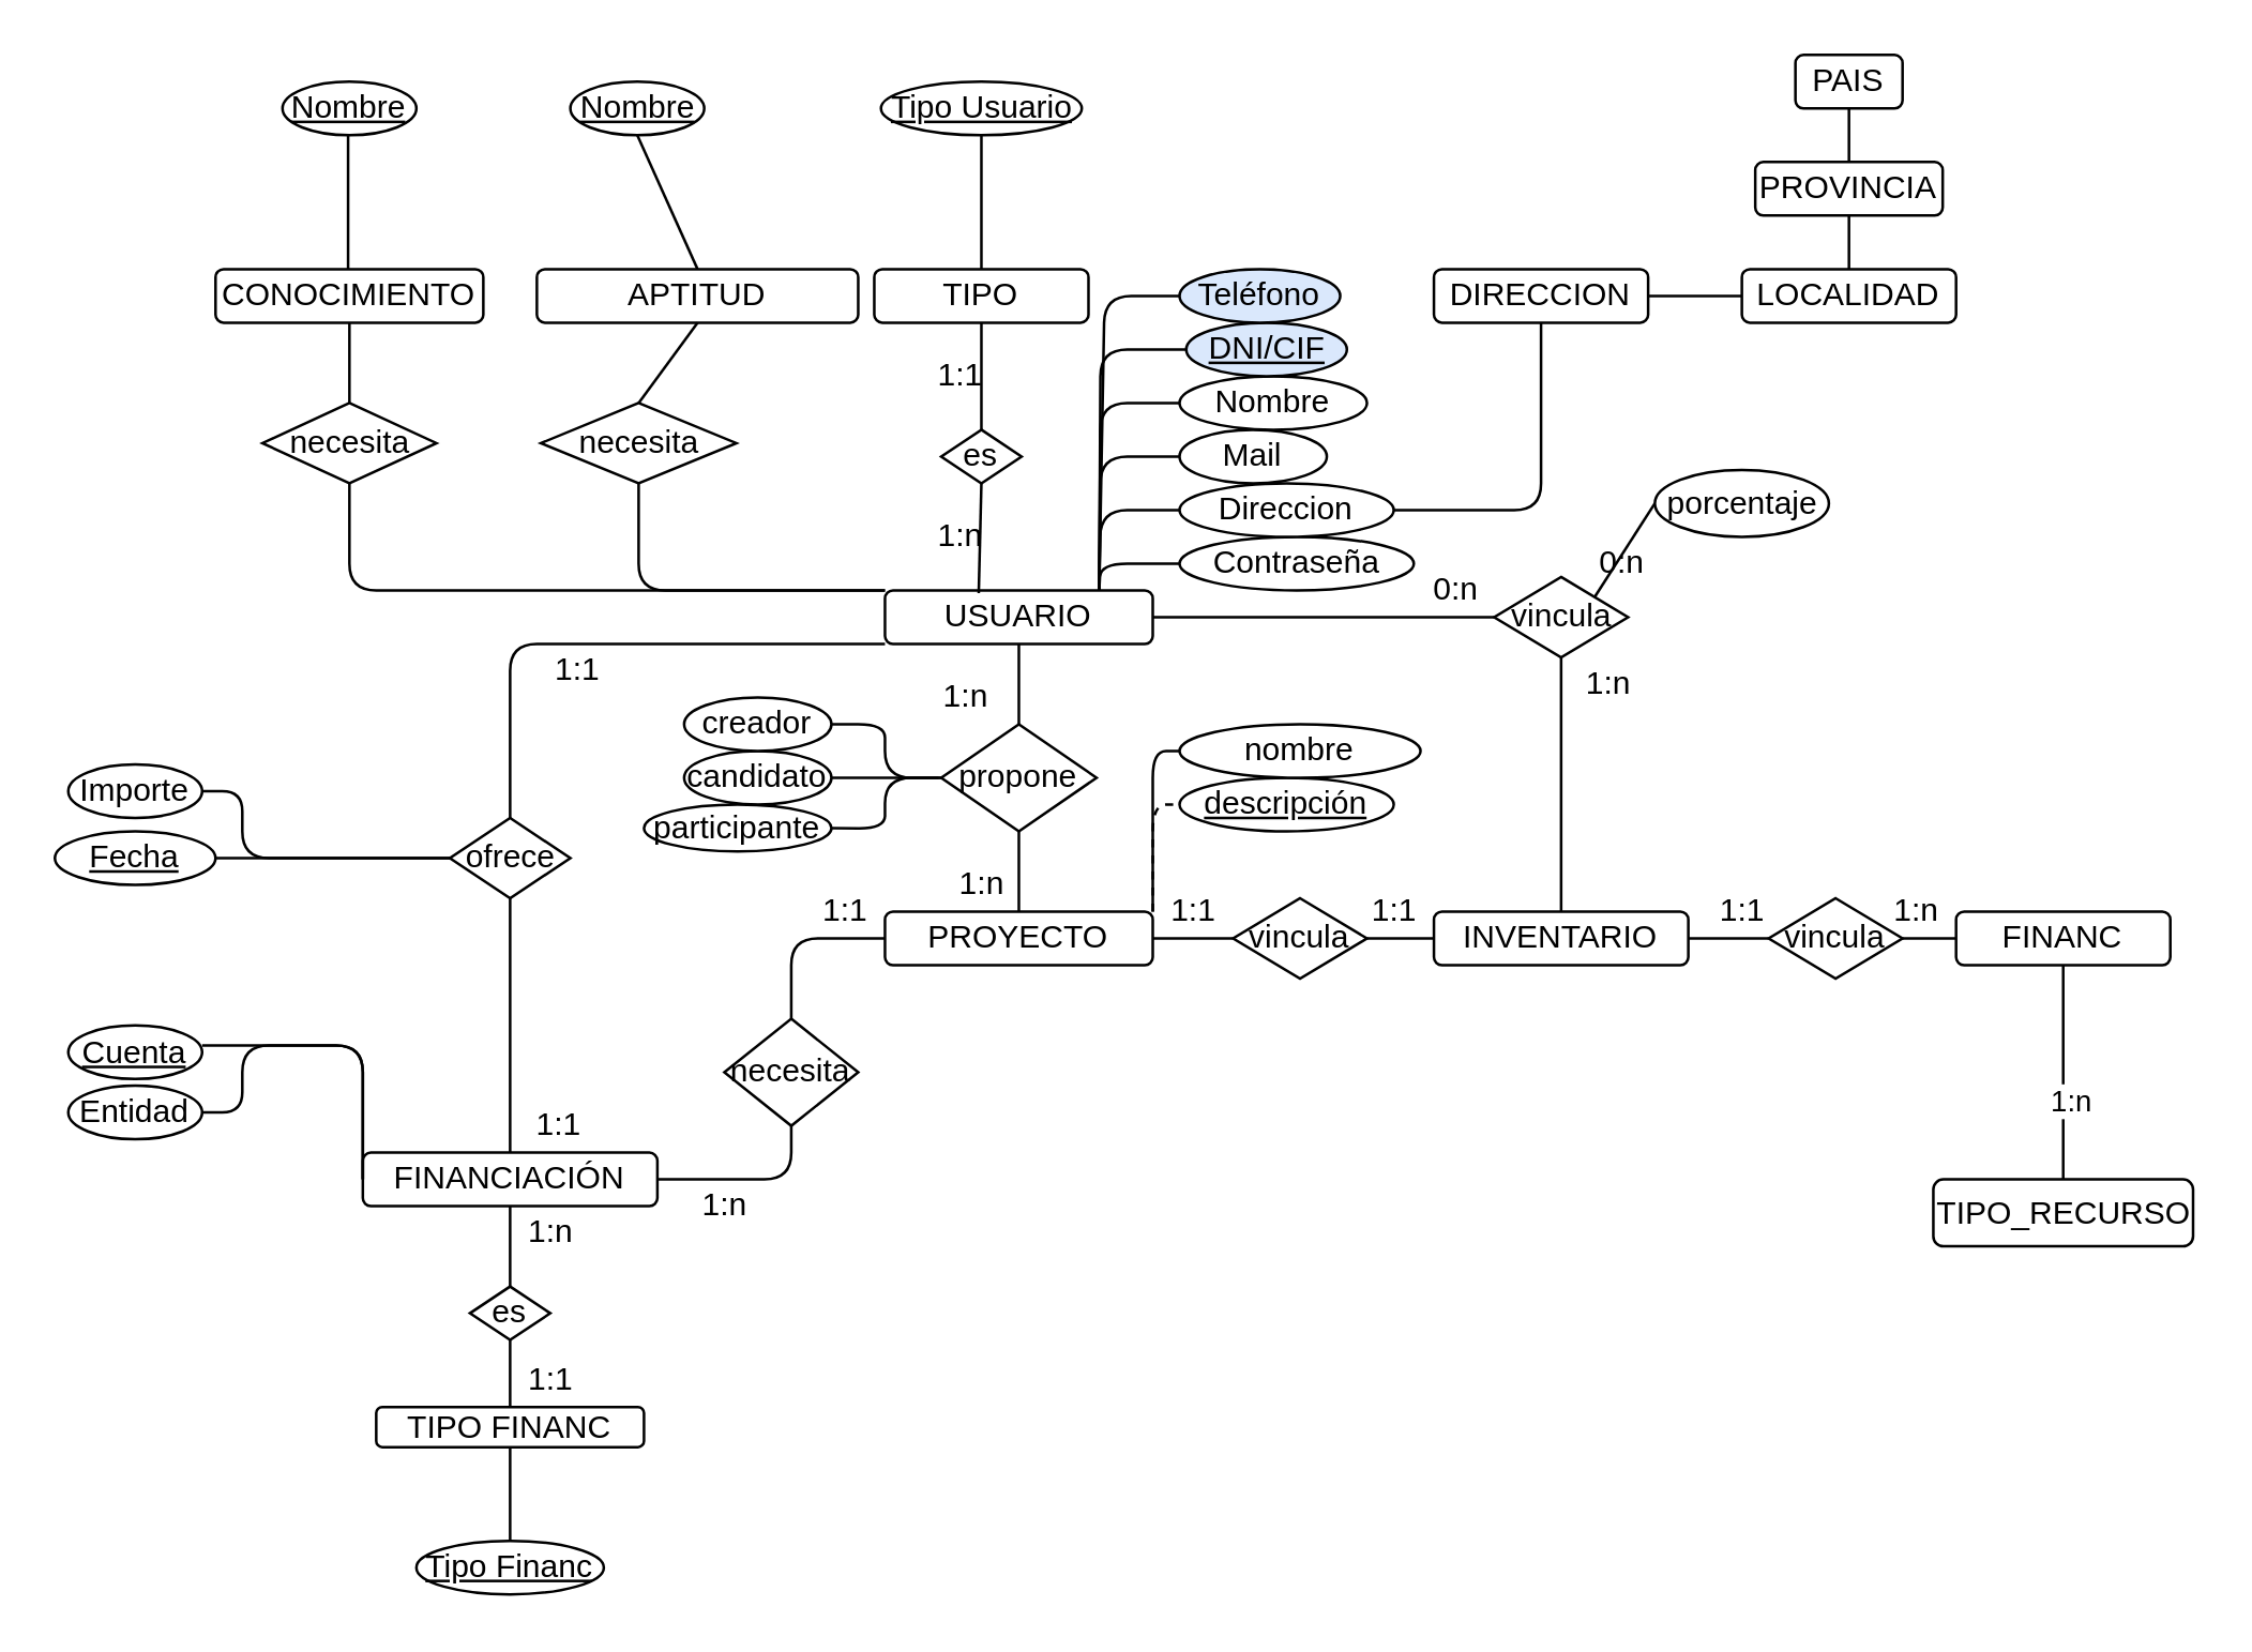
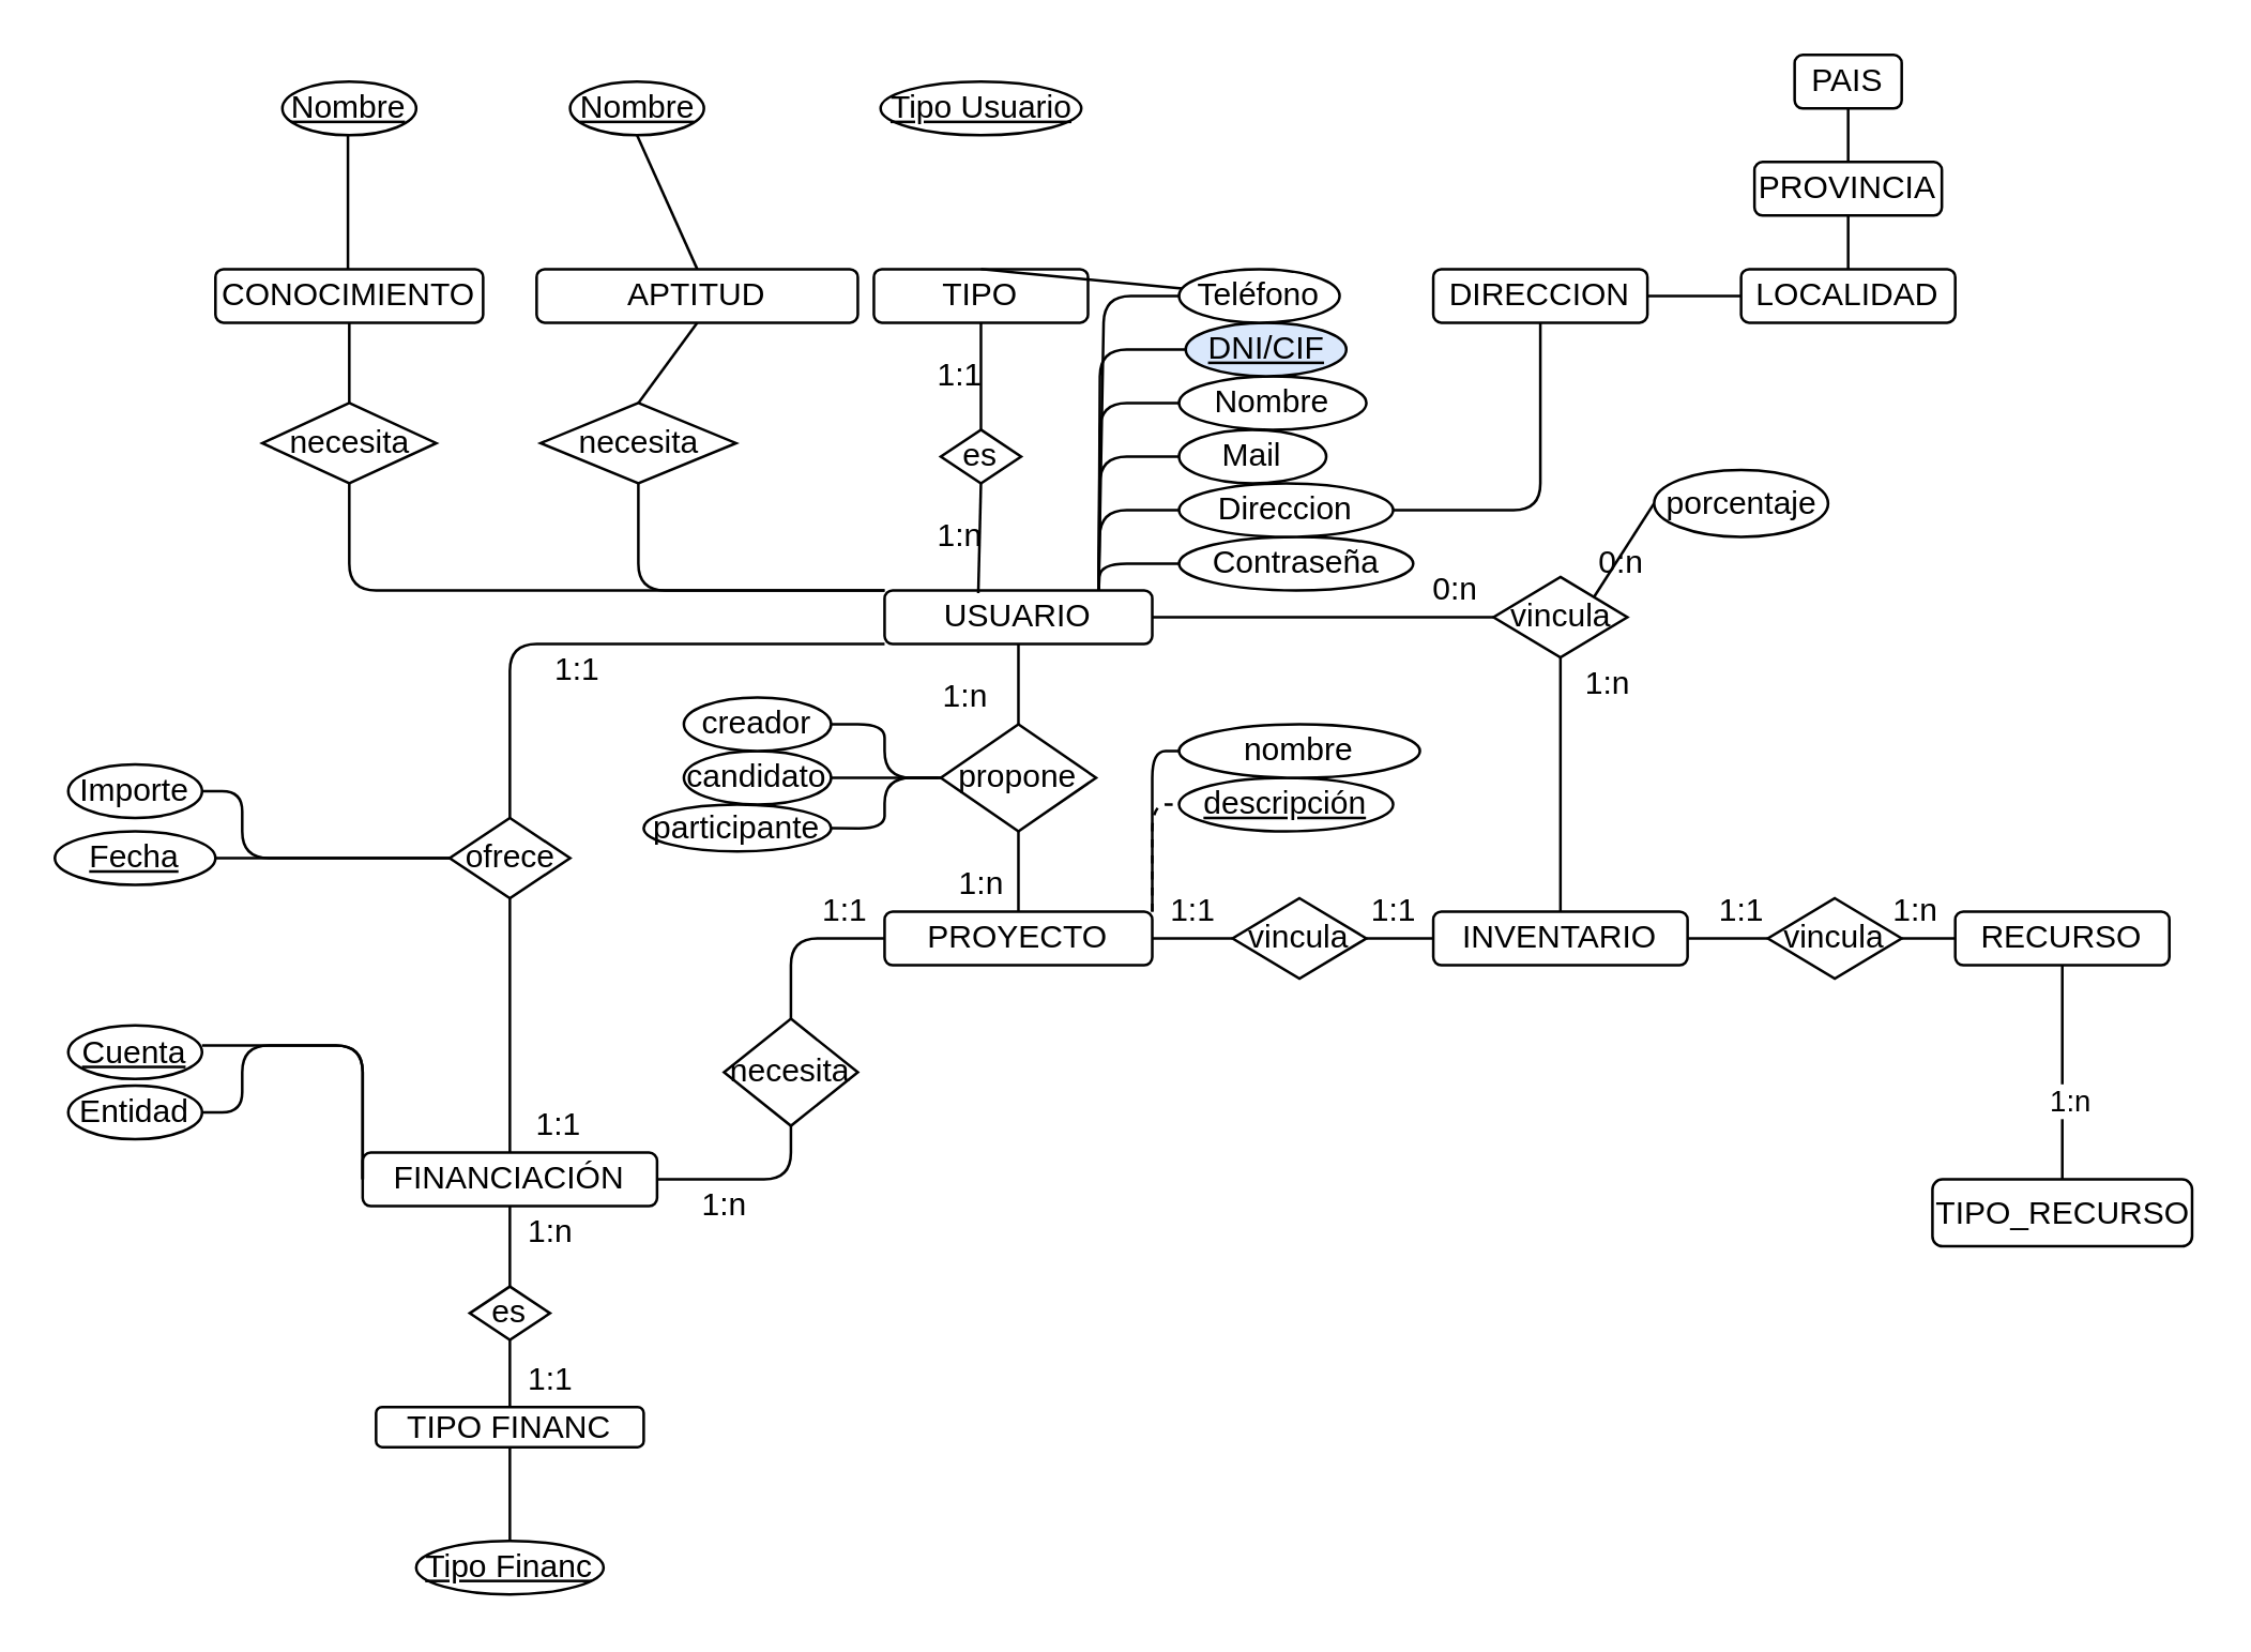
- <mxCell id="38" value="" style="endArrow=none;html=1;exitX=0.5;exitY=0;exitDx=0;exitDy=0;entryX=0.5;entryY=1;entryDx=0;entryDy=0;" parent="1" source="2" target="37" edge="1"><mxGeometry width="50" height="50" relative="1" as="geometry"><mxPoint x="360" y="110" as="sourcePoint" /><mxPoint x="410" y="60" as="targetPoint" /></mxGeometry></mxCell>
+ <mxCell id="38" value="" style="endArrow=none;html=1;exitX=0.5;exitY=0;exitDx=0;exitDy=0;" parent="1" source="2" target="61" edge="1"><mxGeometry width="50" height="50" relative="1" as="geometry"><mxPoint x="360" y="110" as="sourcePoint" /><mxPoint x="410" y="60" as="targetPoint" /></mxGeometry></mxCell>
- <mxCell id="61" value="Teléfono" style="ellipse;whiteSpace=wrap;html=1;fillColor=#dae8fc;" parent="1" vertex="1"><mxGeometry x="440" y="100" width="60" height="20" as="geometry" /></mxCell>
+ <mxCell id="61" value="Teléfono" style="ellipse;whiteSpace=wrap;html=1;" parent="1" vertex="1"><mxGeometry x="440" y="100" width="60" height="20" as="geometry" /></mxCell>
- <mxCell id="9" value="FINANC" style="rounded=1;whiteSpace=wrap;html=1;" parent="1" vertex="1"><mxGeometry x="730" y="340" width="80" height="20" as="geometry" /></mxCell>
+ <mxCell id="9" value="RECURSO" style="rounded=1;whiteSpace=wrap;html=1;" parent="1" vertex="1"><mxGeometry x="730" y="340" width="80" height="20" as="geometry" /></mxCell>
